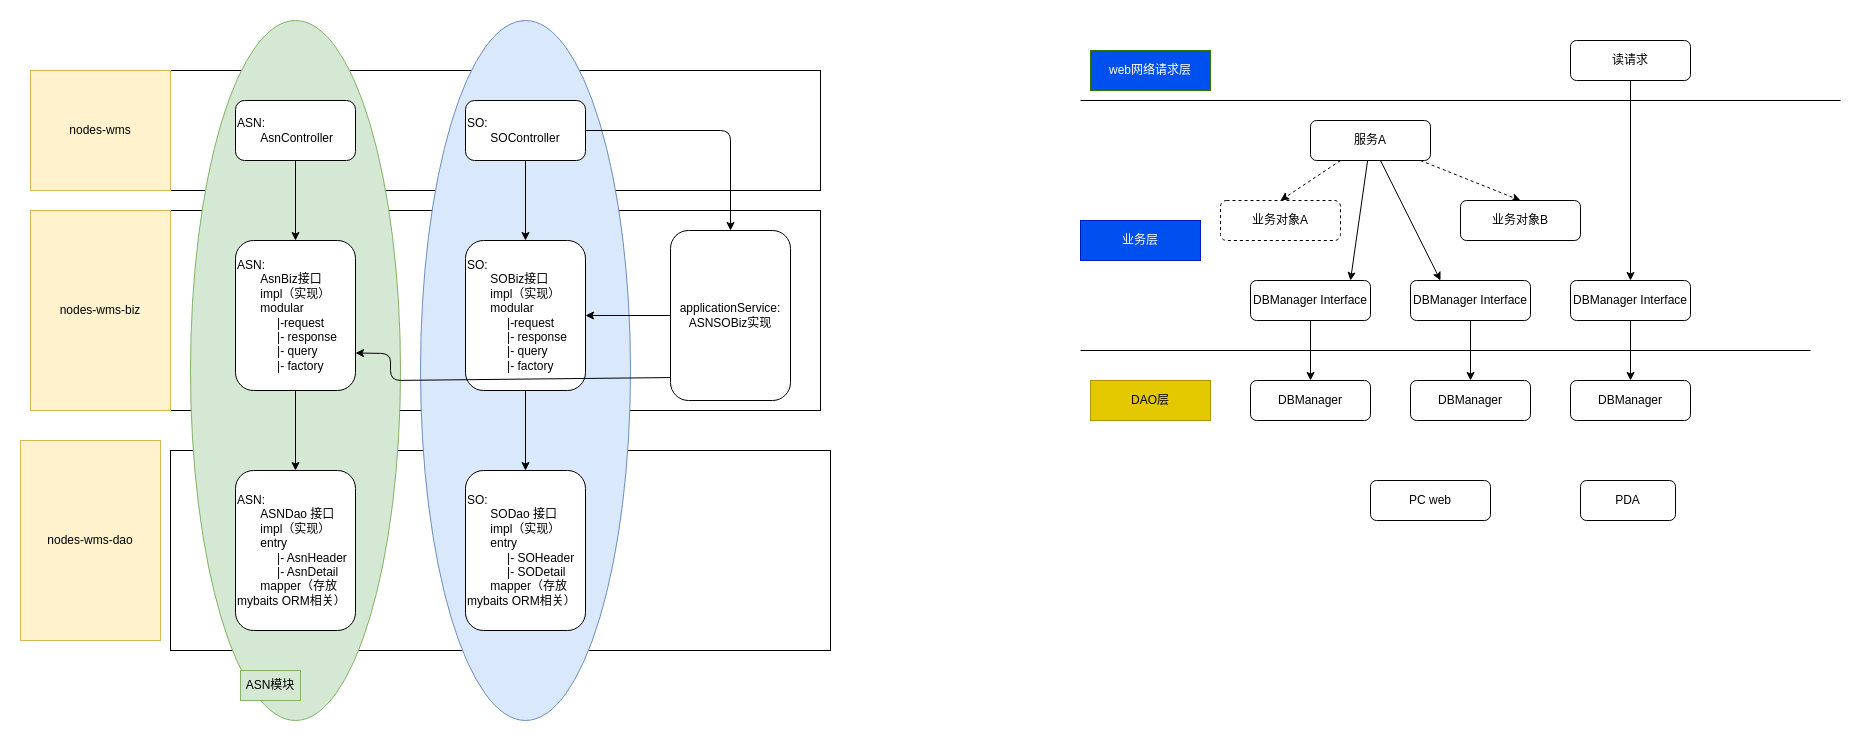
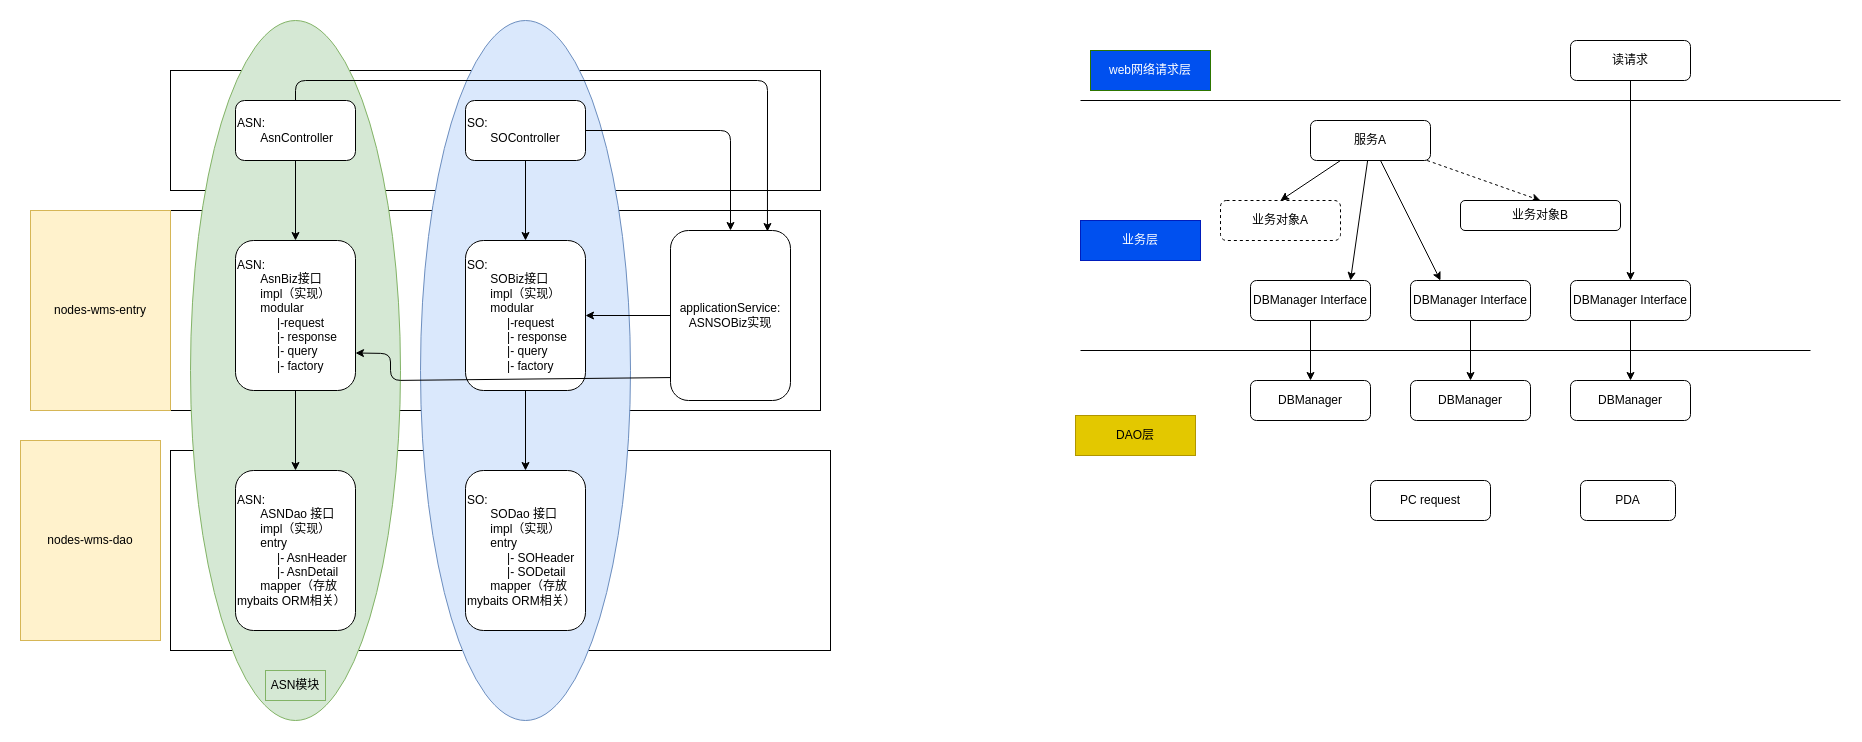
+ <mxCell id="11" style="edgeStyle=none;html=1;entryX=0.808;entryY=0.006;entryDx=0;entryDy=0;entryPerimeter=0;" parent="1" source="12" target="24" edge="1"><mxGeometry relative="1" as="geometry"><Array as="points"><mxPoint x="295" y="80" /><mxPoint x="767" y="80" /></Array></mxGeometry></mxCell>
- <mxCell id="7" value="nodes-wms" style="text;html=1;strokeColor=#d6b656;fillColor=#fff2cc;align=center;verticalAlign=middle;whiteSpace=wrap;rounded=0;" parent="1" vertex="1"><mxGeometry x="30" y="70" width="140" height="120" as="geometry" /></mxCell>
- <mxCell id="31" style="edgeStyle=none;html=1;entryX=0.5;entryY=0;entryDx=0;entryDy=0;dashed=1;" edge="1" parent="1" source="35" target="36"><mxGeometry relative="1" as="geometry" /></mxCell>
+ <mxCell id="31" style="edgeStyle=none;html=1;entryX=0.5;entryY=0;entryDx=0;entryDy=0;" edge="1" parent="1" source="35" target="36"><mxGeometry relative="1" as="geometry" /></mxCell>
- <mxCell id="37" value="业务对象B" style="rounded=1;whiteSpace=wrap;html=1;" vertex="1" parent="1"><mxGeometry x="1460" y="200" width="120" height="40" as="geometry" /></mxCell>
+ <mxCell id="37" value="业务对象B" style="rounded=1;whiteSpace=wrap;html=1;" vertex="1" parent="1"><mxGeometry x="1460" y="200" width="160" height="30" as="geometry" /></mxCell>
- <mxCell id="8" value="nodes-wms-biz" style="text;html=1;strokeColor=#d6b656;fillColor=#fff2cc;align=center;verticalAlign=middle;whiteSpace=wrap;rounded=0;" parent="1" vertex="1"><mxGeometry x="30" y="210" width="140" height="200" as="geometry" /></mxCell>
+ <mxCell id="8" value="nodes-wms-entry" style="text;html=1;strokeColor=#d6b656;fillColor=#fff2cc;align=center;verticalAlign=middle;whiteSpace=wrap;rounded=0;" parent="1" vertex="1"><mxGeometry x="30" y="210" width="140" height="200" as="geometry" /></mxCell>
- <mxCell id="30" value="DAO层" style="rounded=0;whiteSpace=wrap;html=1;fillColor=#e3c800;fontColor=#000000;strokeColor=#B09500;" vertex="1" parent="1"><mxGeometry x="1090" y="380" width="120" height="40" as="geometry" /></mxCell>
+ <mxCell id="30" value="DAO层" style="rounded=0;whiteSpace=wrap;html=1;fillColor=#e3c800;fontColor=#000000;strokeColor=#B09500;" vertex="1" parent="1"><mxGeometry x="1075" y="415" width="120" height="40" as="geometry" /></mxCell>
- <mxCell id="49" value="PC web" style="rounded=1;whiteSpace=wrap;html=1;" vertex="1" parent="1"><mxGeometry x="1370" y="480" width="120" height="40" as="geometry" /></mxCell>
+ <mxCell id="49" value="PC request" style="rounded=1;whiteSpace=wrap;html=1;" vertex="1" parent="1"><mxGeometry x="1370" y="480" width="120" height="40" as="geometry" /></mxCell>
- <mxCell id="25" value="ASN模块" style="text;html=1;strokeColor=#82b366;fillColor=#d5e8d4;align=center;verticalAlign=middle;whiteSpace=wrap;rounded=0;" parent="1" vertex="1"><mxGeometry x="240" y="670" width="60" height="30" as="geometry" /></mxCell>
+ <mxCell id="25" value="ASN模块" style="text;html=1;strokeColor=#82b366;fillColor=#d5e8d4;align=center;verticalAlign=middle;whiteSpace=wrap;rounded=0;" parent="1" vertex="1"><mxGeometry x="265" y="670" width="60" height="30" as="geometry" /></mxCell>
